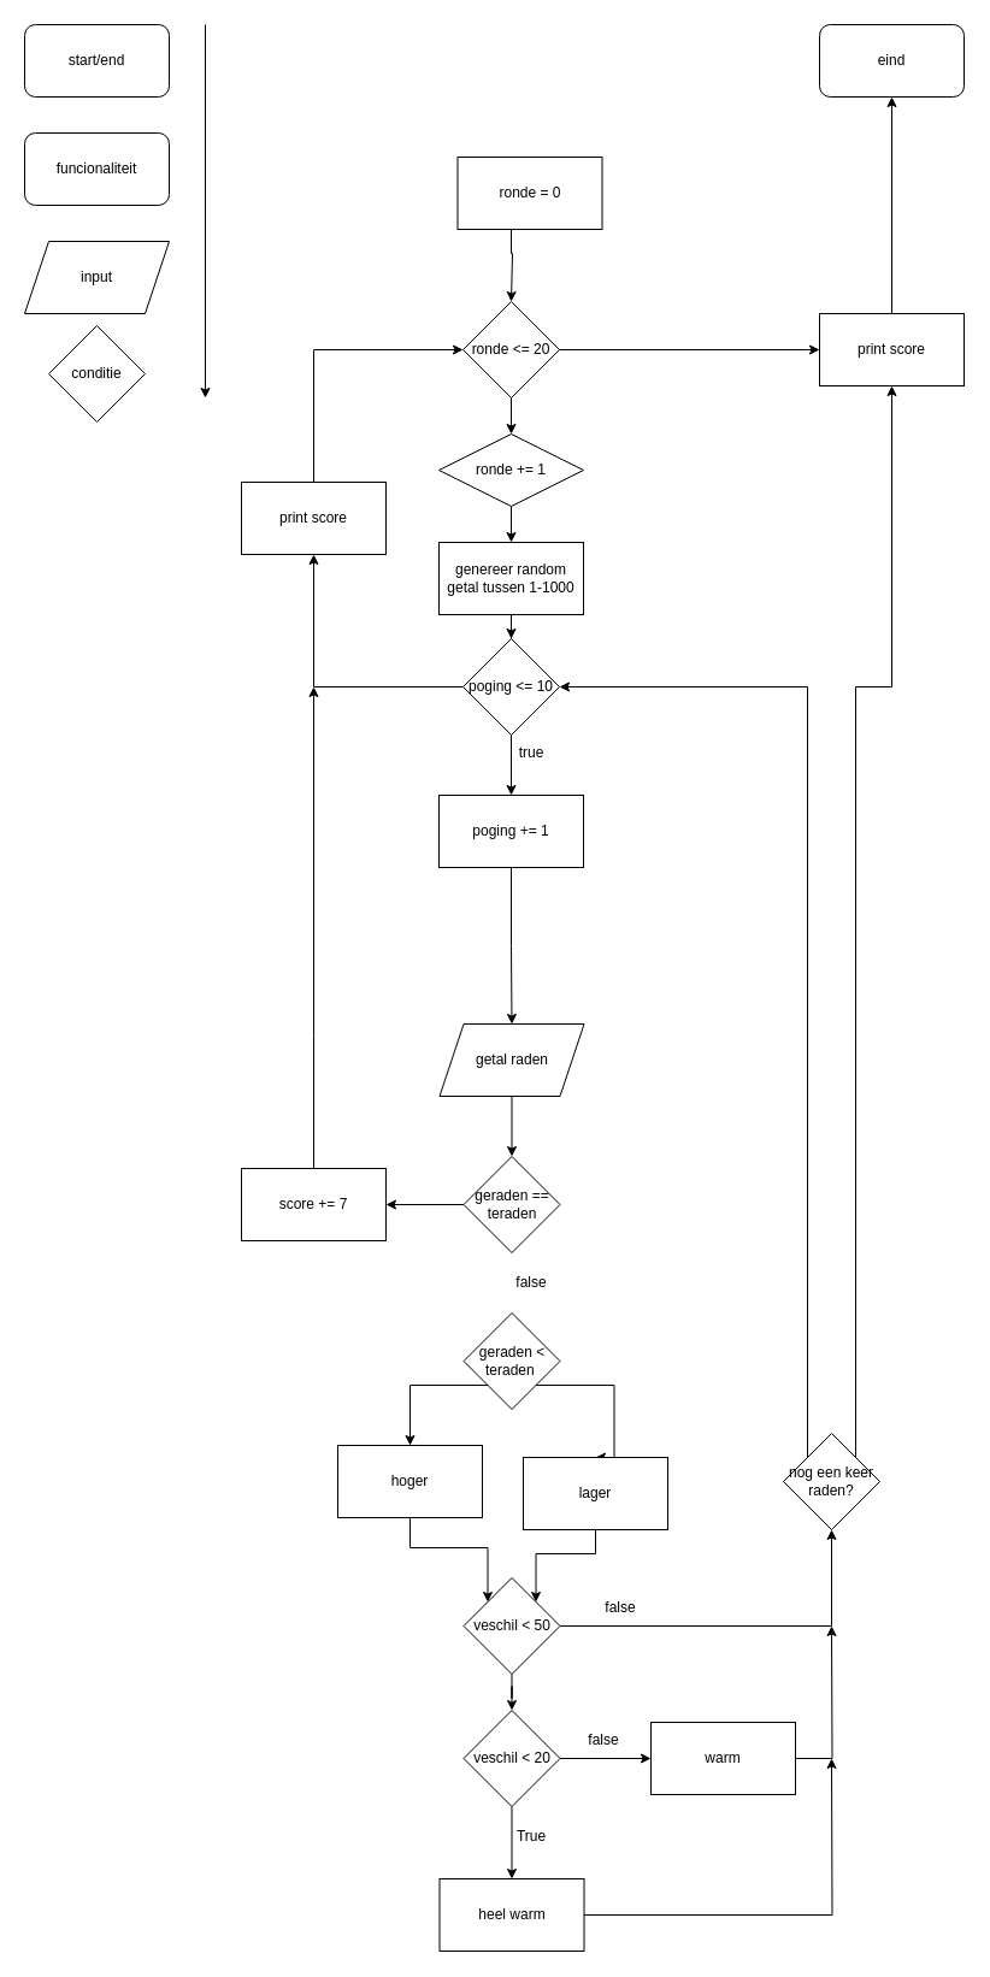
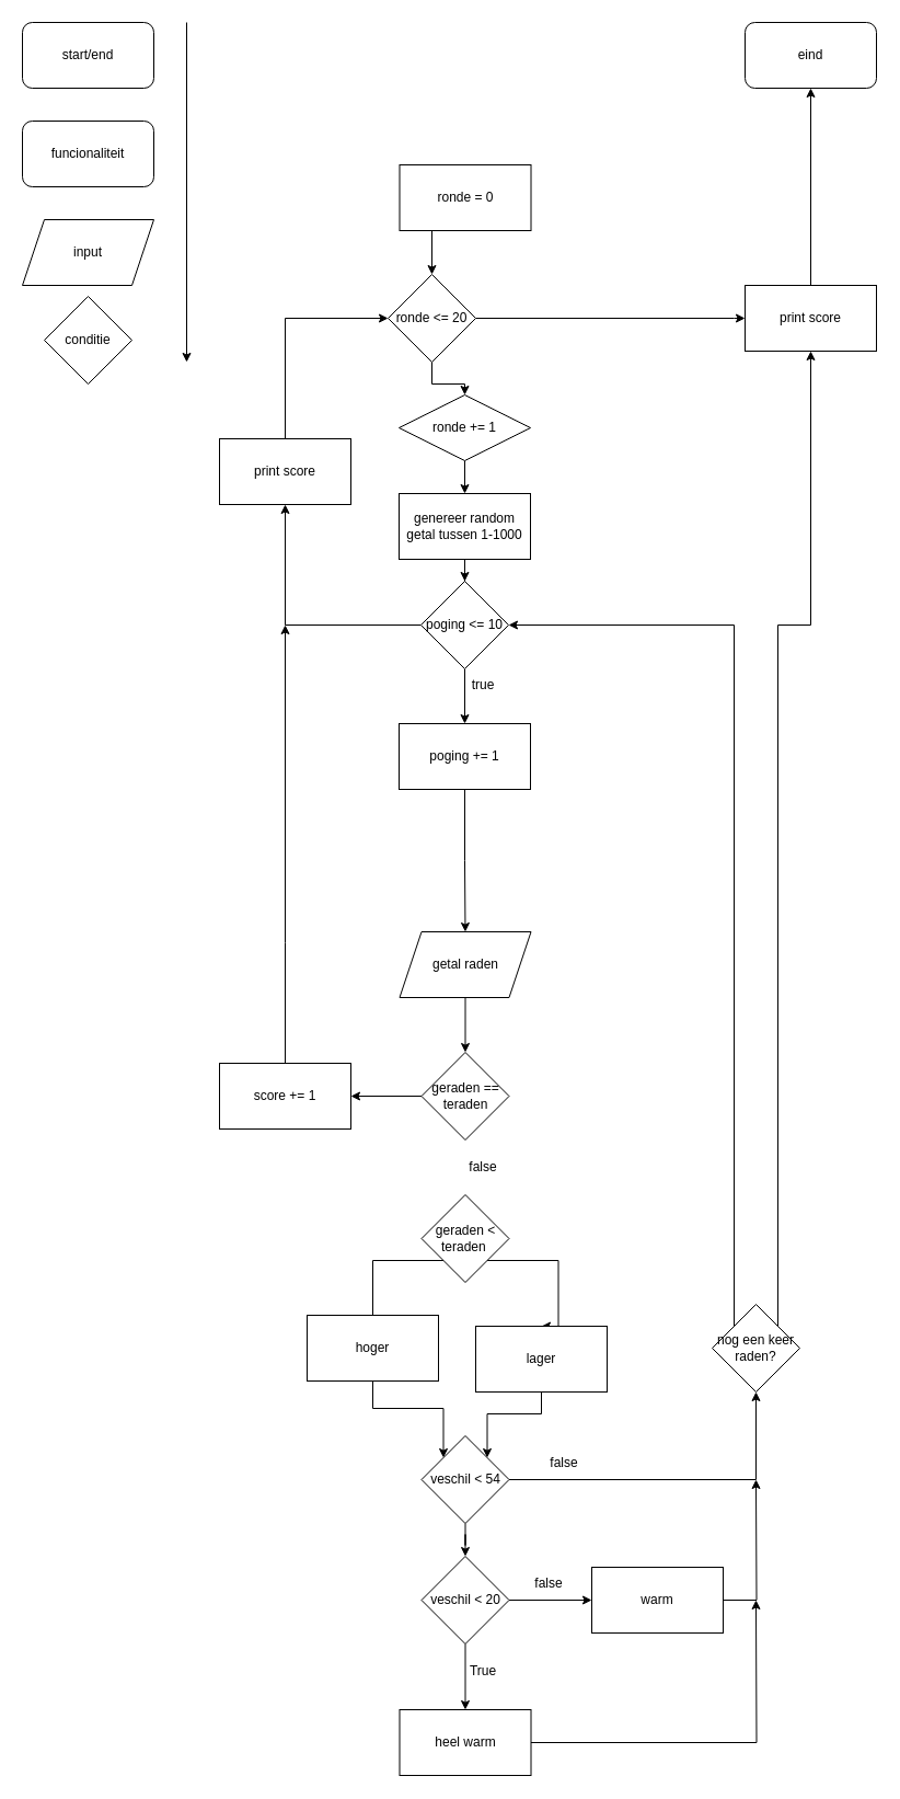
- <mxCell id="34" value="ronde = 0" style="rounded=0;whiteSpace=wrap;html=1;" vertex="1" parent="1"><mxGeometry x="379.5" y="130" width="120" height="60" as="geometry" /></mxCell>
+ <mxCell id="34" value="ronde = 0" style="rounded=0;whiteSpace=wrap;html=1;" vertex="1" parent="1"><mxGeometry x="364.5" y="150" width="120" height="60" as="geometry" /></mxCell>
- <mxCell id="15" value="ronde &amp;lt;= 20" style="rhombus;whiteSpace=wrap;html=1;" vertex="1" parent="1"><mxGeometry x="384" y="250" width="80" height="80" as="geometry" /></mxCell>
+ <mxCell id="15" value="ronde &amp;lt;= 20" style="rhombus;whiteSpace=wrap;html=1;" vertex="1" parent="1"><mxGeometry x="354" y="250" width="80" height="80" as="geometry" /></mxCell>
- <mxCell id="50" value="score += 7" style="rounded=0;whiteSpace=wrap;html=1;" vertex="1" parent="1"><mxGeometry x="200" y="970" width="120" height="60" as="geometry" /></mxCell>
+ <mxCell id="50" value="score += 1" style="rounded=0;whiteSpace=wrap;html=1;" vertex="1" parent="1"><mxGeometry x="200" y="970" width="120" height="60" as="geometry" /></mxCell>
- <mxCell id="10" style="edgeStyle=orthogonalEdgeStyle;rounded=0;orthogonalLoop=1;jettySize=auto;html=1;exitX=0;exitY=1;exitDx=0;exitDy=0;entryX=0.5;entryY=0;entryDx=0;entryDy=0;" edge="1" parent="1" source="12" target="17"><mxGeometry relative="1" as="geometry"><mxPoint x="359.5" y="1210" as="targetPoint" /><Array as="points"><mxPoint x="339.5" y="1150" /></Array></mxGeometry></mxCell>
+ <mxCell id="10" style="edgeStyle=orthogonalEdgeStyle;rounded=0;orthogonalLoop=1;jettySize=auto;html=1;exitX=0;exitY=1;exitDx=0;exitDy=0;entryX=0.5;entryY=0;entryDx=0;entryDy=0;endArrow=none;" edge="1" parent="1" source="12" target="17"><mxGeometry relative="1" as="geometry"><mxPoint x="359.5" y="1210" as="targetPoint" /><Array as="points"><mxPoint x="339.5" y="1150" /></Array></mxGeometry></mxCell>
- <mxCell id="24" value="veschil &amp;lt; 50" style="rhombus;whiteSpace=wrap;html=1;" vertex="1" parent="1"><mxGeometry x="384.5" y="1310" width="80" height="80" as="geometry" /></mxCell>
+ <mxCell id="24" value="veschil &amp;lt; 54" style="rhombus;whiteSpace=wrap;html=1;" vertex="1" parent="1"><mxGeometry x="384.5" y="1310" width="80" height="80" as="geometry" /></mxCell>
